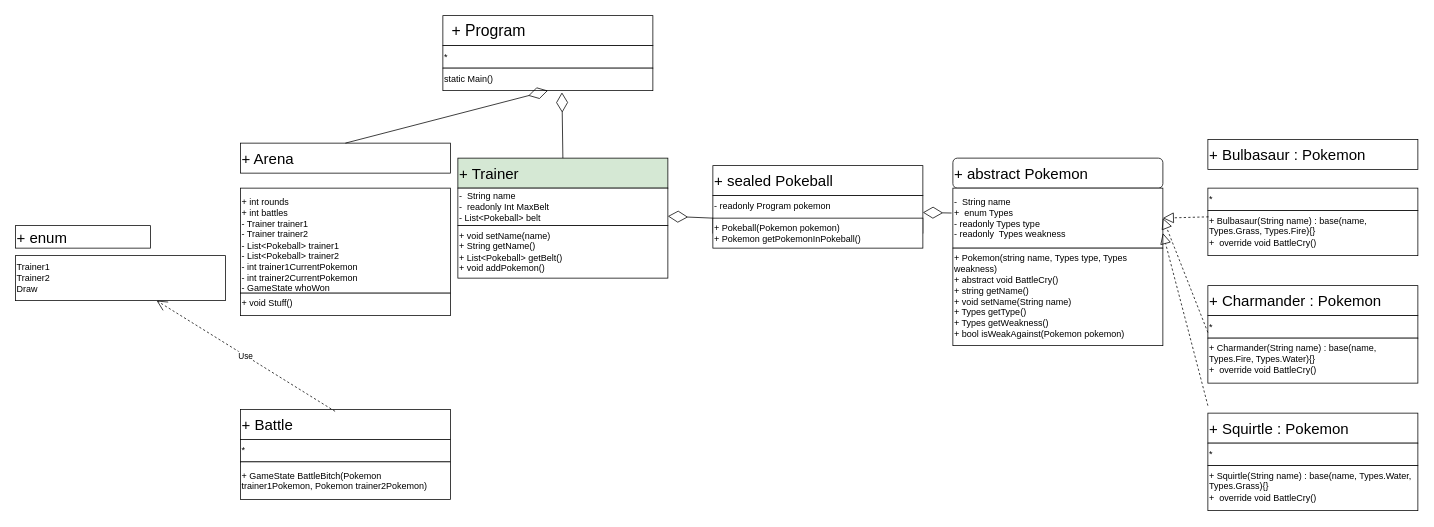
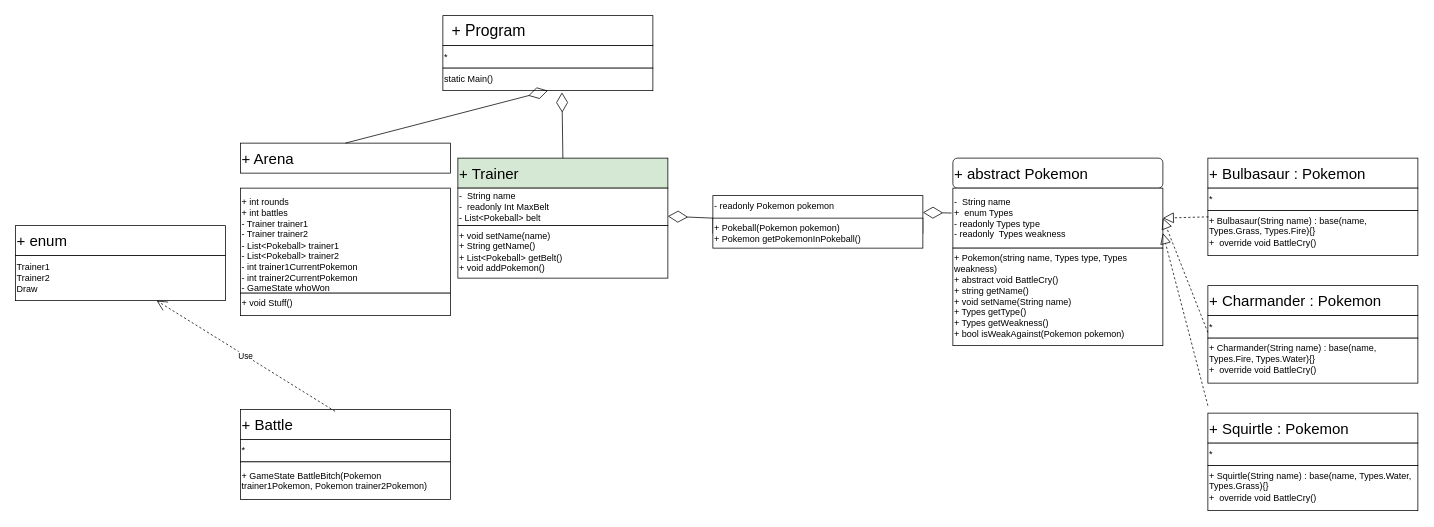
- <mxCell id="23" value="&lt;span style=&quot;font-size: 20px;&quot;&gt;+ Bulbasaur : Pokemon&lt;/span&gt;" style="rounded=0;whiteSpace=wrap;html=1;align=left;" vertex="1" parent="1"><mxGeometry x="1610" y="185" width="280" height="40" as="geometry" /></mxCell>
+ <mxCell id="23" value="&lt;span style=&quot;font-size: 20px;&quot;&gt;+ Bulbasaur : Pokemon&lt;/span&gt;" style="rounded=0;whiteSpace=wrap;html=1;align=left;" vertex="1" parent="1"><mxGeometry x="1610" y="210" width="280" height="40" as="geometry" /></mxCell>
- <mxCell id="13" value="&lt;span style=&quot;font-size: 20px;&quot;&gt;+ sealed Pokeball&lt;/span&gt;" style="rounded=0;whiteSpace=wrap;html=1;align=left;" vertex="1" parent="1"><mxGeometry x="950" y="220" width="280" height="40" as="geometry" /></mxCell>
- <mxCell id="17" value="- readonly Program pokemon&lt;br&gt;" style="text;html=1;strokeColor=none;fillColor=none;align=left;verticalAlign=top;whiteSpace=wrap;rounded=0;" vertex="1" parent="1"><mxGeometry x="950" y="260" width="280" height="30" as="geometry" /></mxCell>
+ <mxCell id="17" value="- readonly Pokemon pokemon&lt;br&gt;" style="text;html=1;strokeColor=none;fillColor=none;align=left;verticalAlign=top;whiteSpace=wrap;rounded=0;" vertex="1" parent="1"><mxGeometry x="950" y="260" width="280" height="30" as="geometry" /></mxCell>
- <mxCell id="44" value="&lt;span style=&quot;font-size: 20px;&quot;&gt;+ enum&lt;/span&gt;" style="rounded=0;whiteSpace=wrap;html=1;align=left;" vertex="1" parent="1"><mxGeometry x="20" y="300" width="180" height="30" as="geometry" /></mxCell>
+ <mxCell id="44" value="&lt;span style=&quot;font-size: 20px;&quot;&gt;+ enum&lt;/span&gt;" style="rounded=0;whiteSpace=wrap;html=1;align=left;" vertex="1" parent="1"><mxGeometry x="20" y="300" width="280" height="40" as="geometry" /></mxCell>
